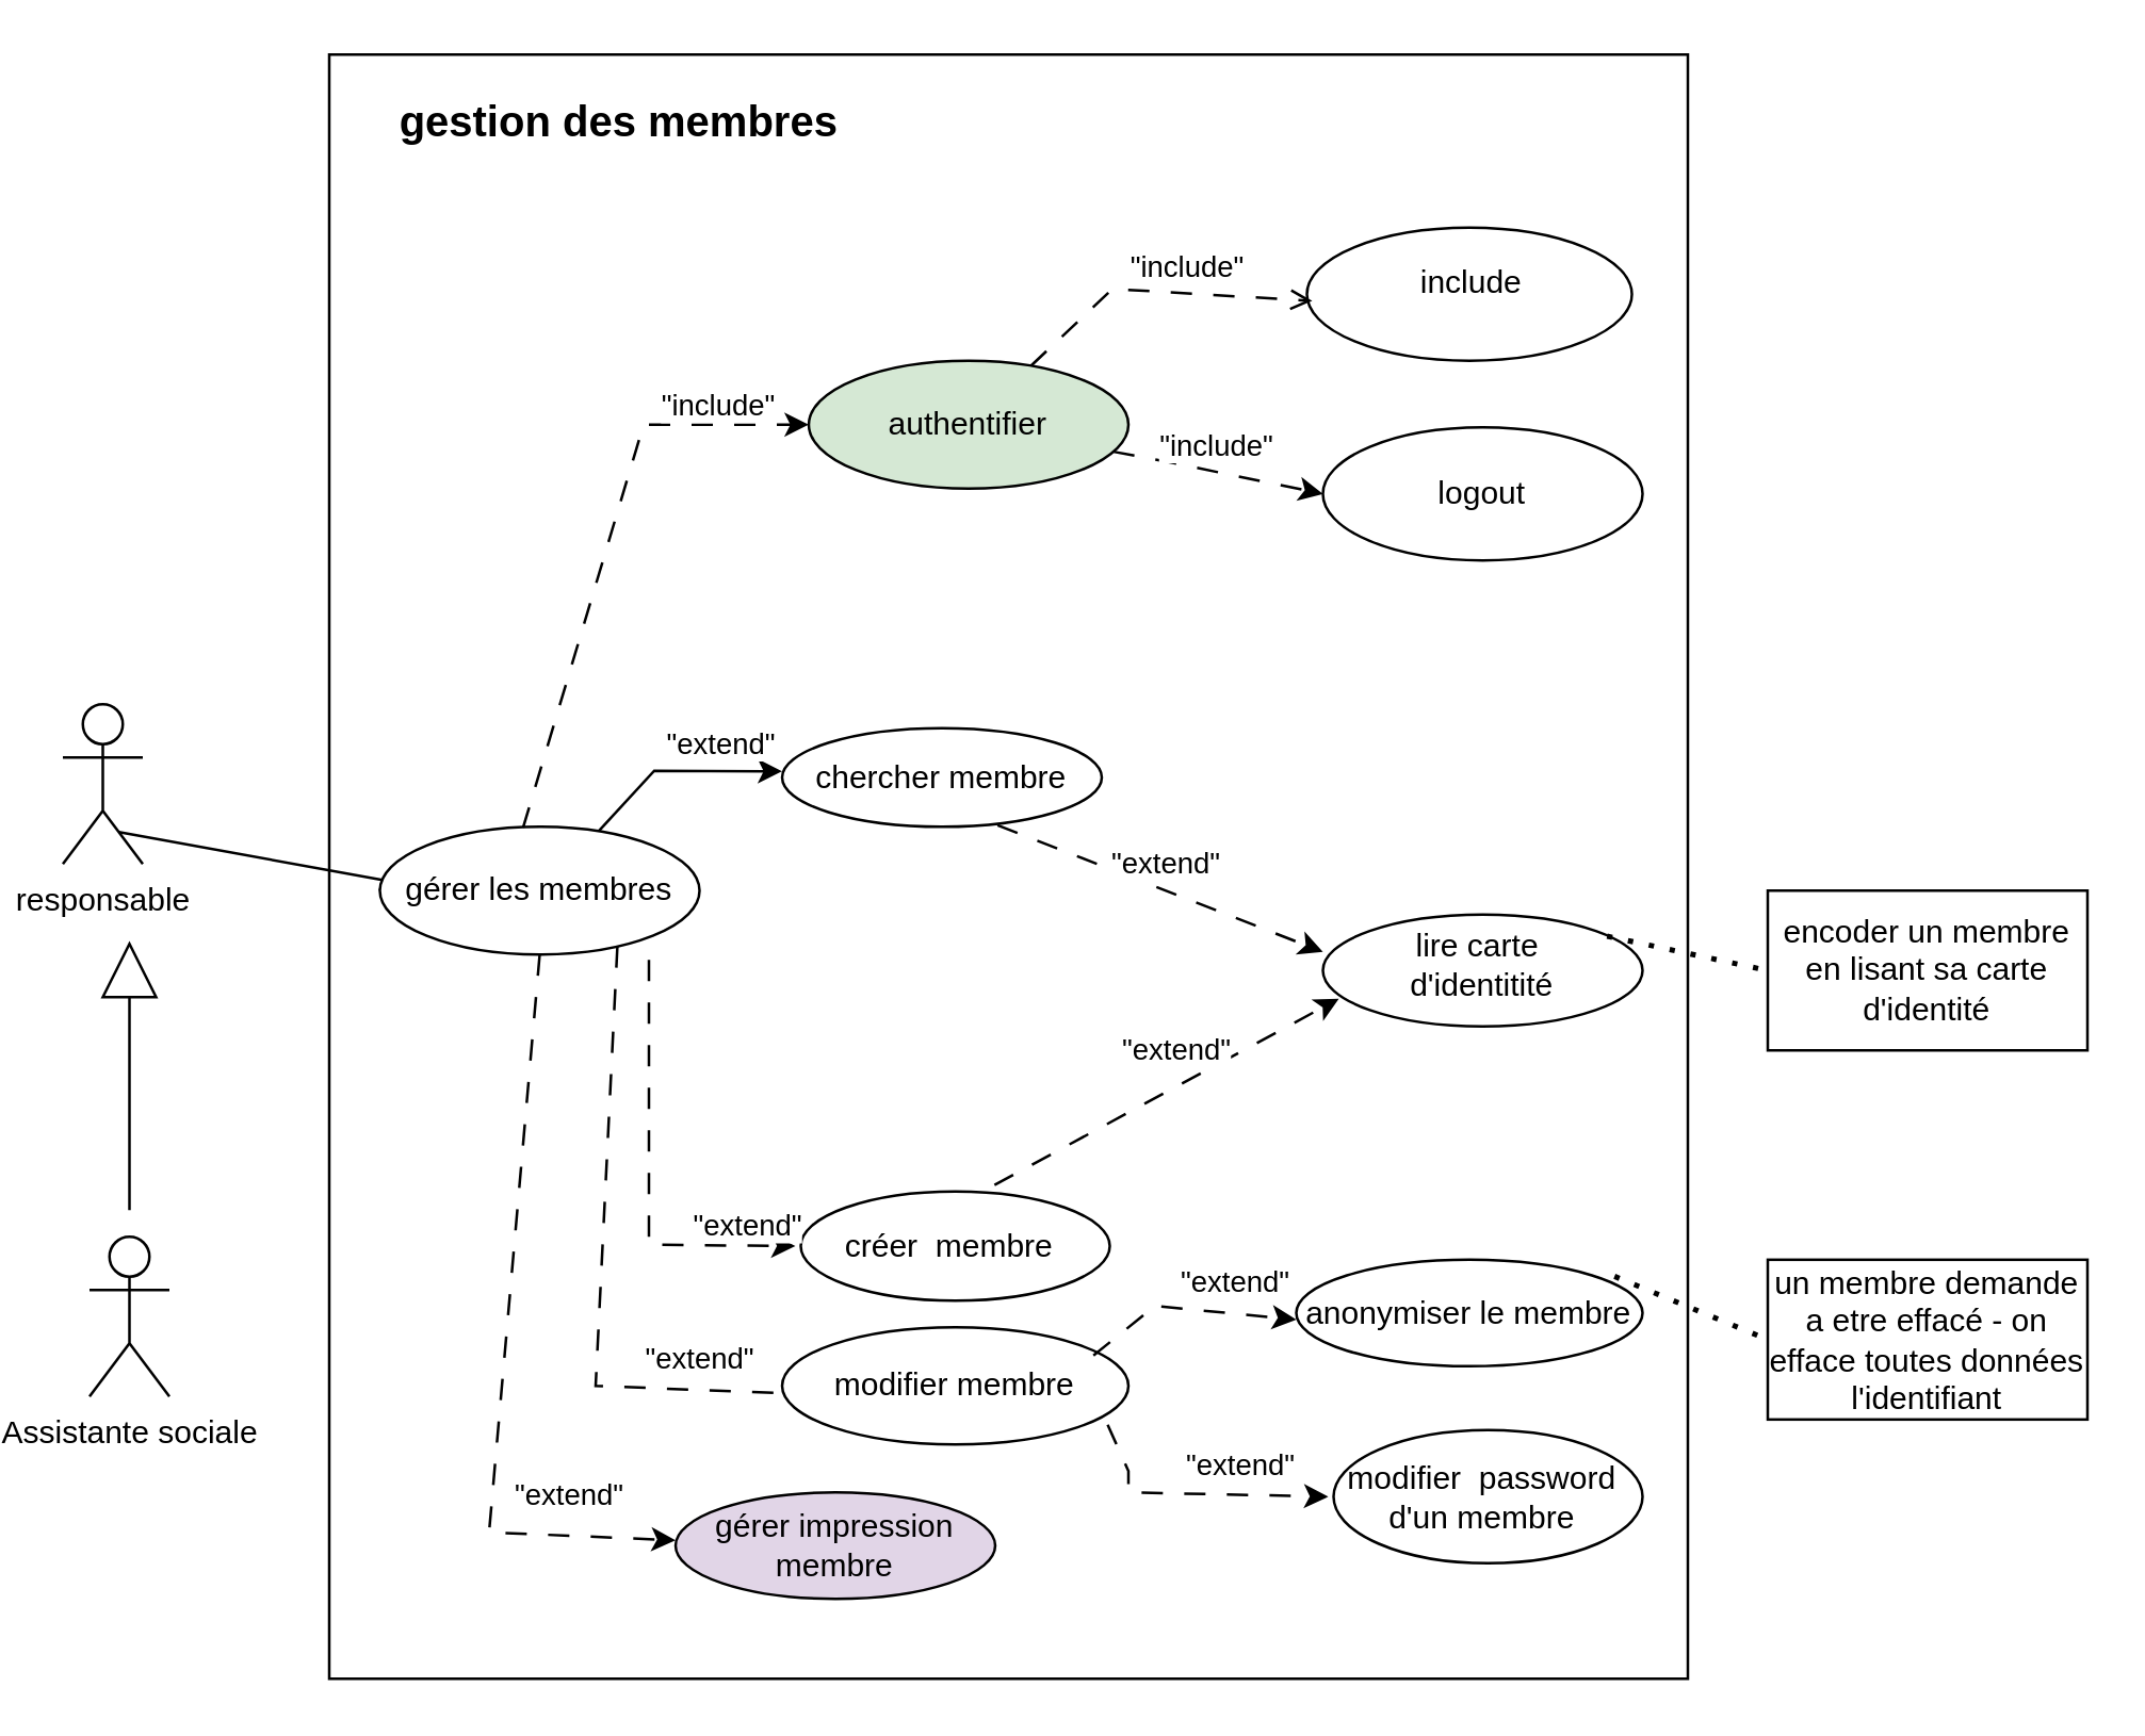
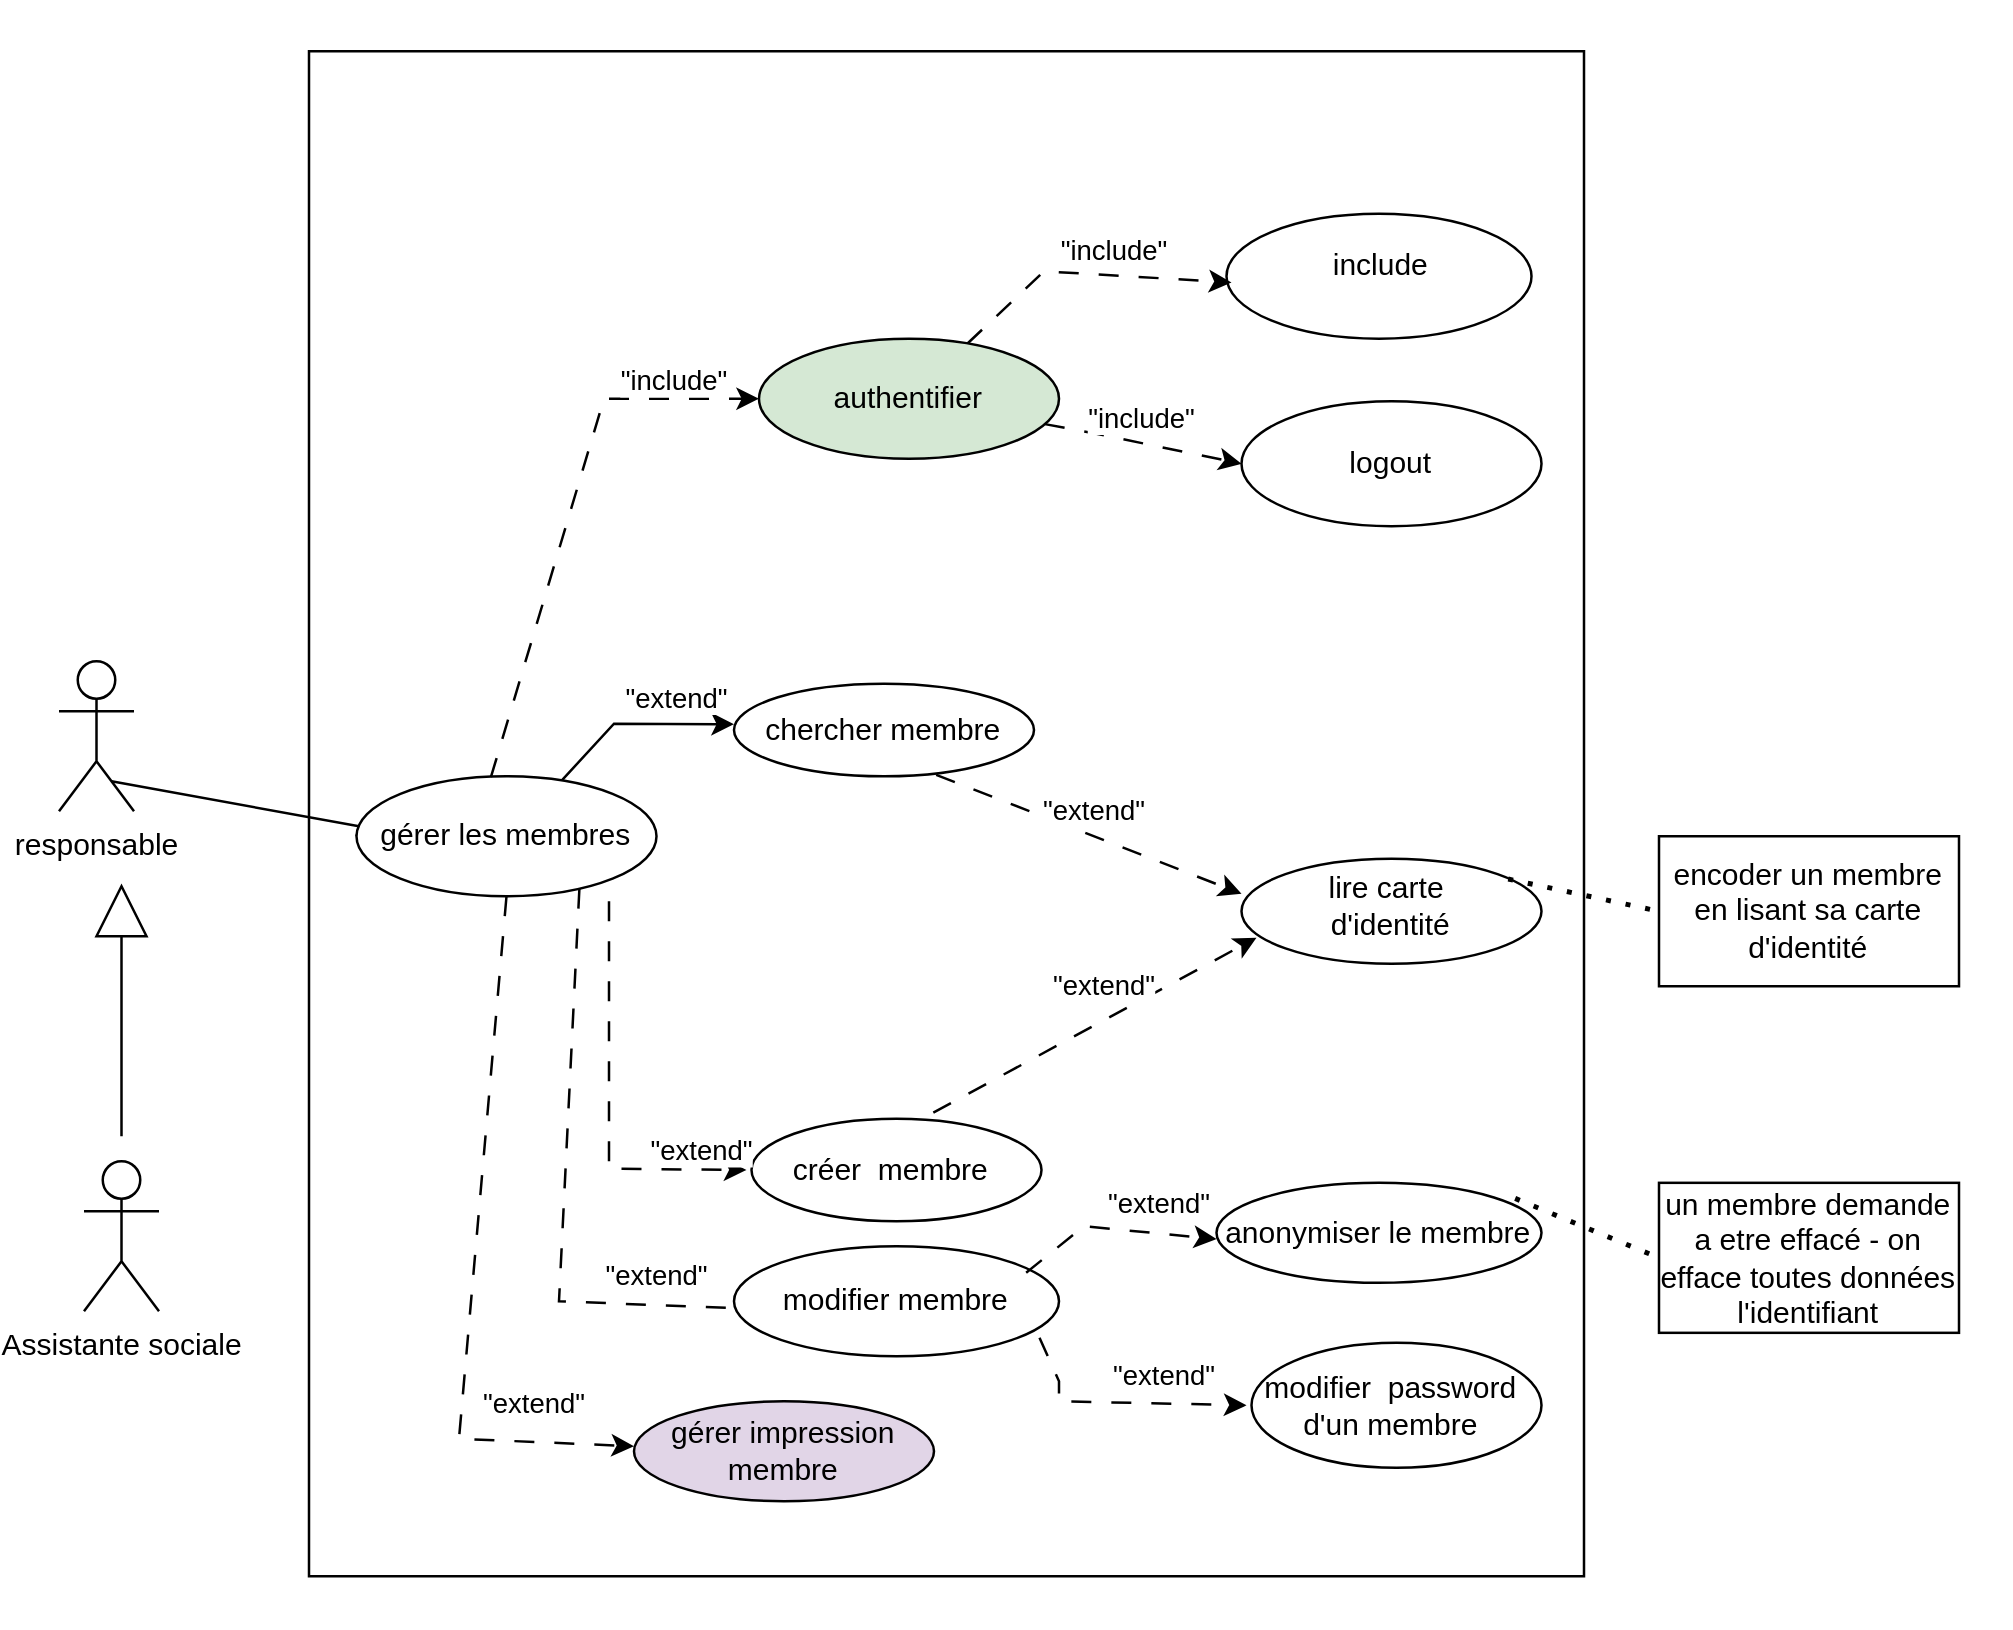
- <mxCell id="8" value="&lt;font&gt;gestion des membres&lt;/font&gt;" style="text;html=1;align=center;verticalAlign=middle;whiteSpace=wrap;rounded=0;fontSize=16;fontStyle=1" parent="1" vertex="1"><mxGeometry x="139" y="30" width="180" height="30" as="geometry" /></mxCell>
- <mxCell id="11" value="" style="endArrow=open;html=1;rounded=0;entryX=0;entryY=1;entryDx=0;entryDy=0;endFill=1;dashed=1;dashPattern=8 8;" edge="1" parent="1" source="34" target="10"><mxGeometry width="50" height="50" relative="1" as="geometry"><mxPoint x="155" y="115" as="sourcePoint" /><mxPoint x="485" y="175" as="targetPoint" /><Array as="points"><mxPoint x="414" y="108" /></Array></mxGeometry></mxCell>
+ <mxCell id="11" value="" style="endArrow=classic;html=1;rounded=0;entryX=0;entryY=1;entryDx=0;entryDy=0;endFill=1;dashed=1;dashPattern=8 8;" edge="1" parent="1" source="34" target="10"><mxGeometry width="50" height="50" relative="1" as="geometry"><mxPoint x="155" y="115" as="sourcePoint" /><mxPoint x="485" y="175" as="targetPoint" /><Array as="points"><mxPoint x="414" y="108" /></Array></mxGeometry></mxCell>
- <mxCell id="25" value="lire carte&amp;nbsp;&lt;div&gt;d'identitité&lt;/div&gt;" style="html=1;strokeColor=none;fillColor=none;align=center;verticalAlign=middle;rotatable=0;whiteSpace=wrap;" vertex="1" parent="24"><mxGeometry y="14.001" width="120" height="10.5" as="geometry" /></mxCell>
+ <mxCell id="25" value="lire carte&amp;nbsp;&lt;div&gt;d'identité&lt;/div&gt;" style="html=1;strokeColor=none;fillColor=none;align=center;verticalAlign=middle;rotatable=0;whiteSpace=wrap;" vertex="1" parent="24"><mxGeometry y="14.001" width="120" height="10.5" as="geometry" /></mxCell>
